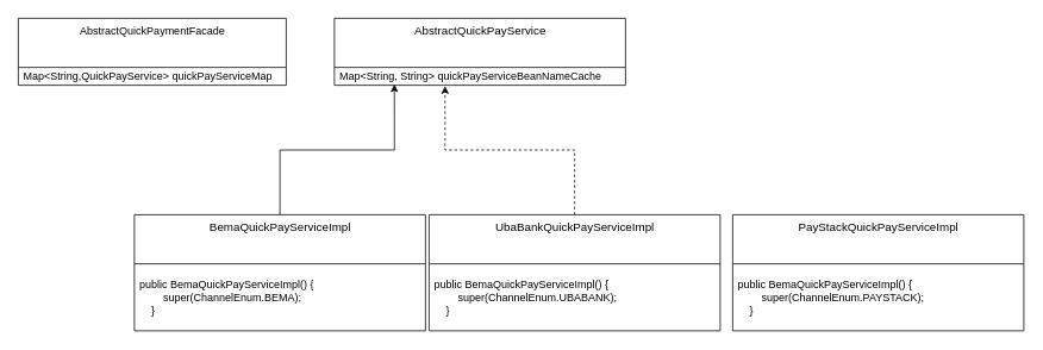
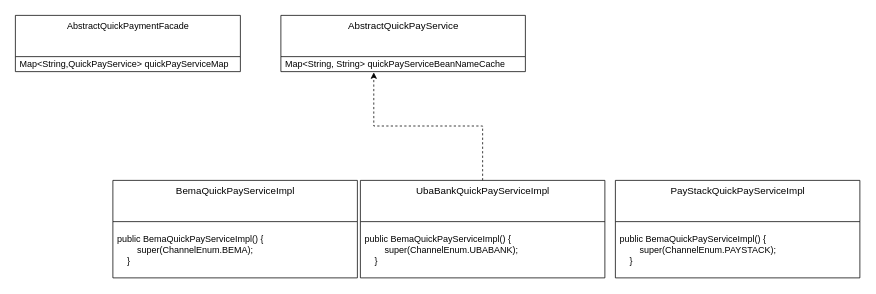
- <mxCell id="6" style="edgeStyle=orthogonalEdgeStyle;rounded=0;orthogonalLoop=1;jettySize=auto;html=1;entryX=0.206;entryY=0.95;entryDx=0;entryDy=0;entryPerimeter=0;" edge="1" parent="1" source="7" target="5"><mxGeometry relative="1" as="geometry" /></mxCell>
